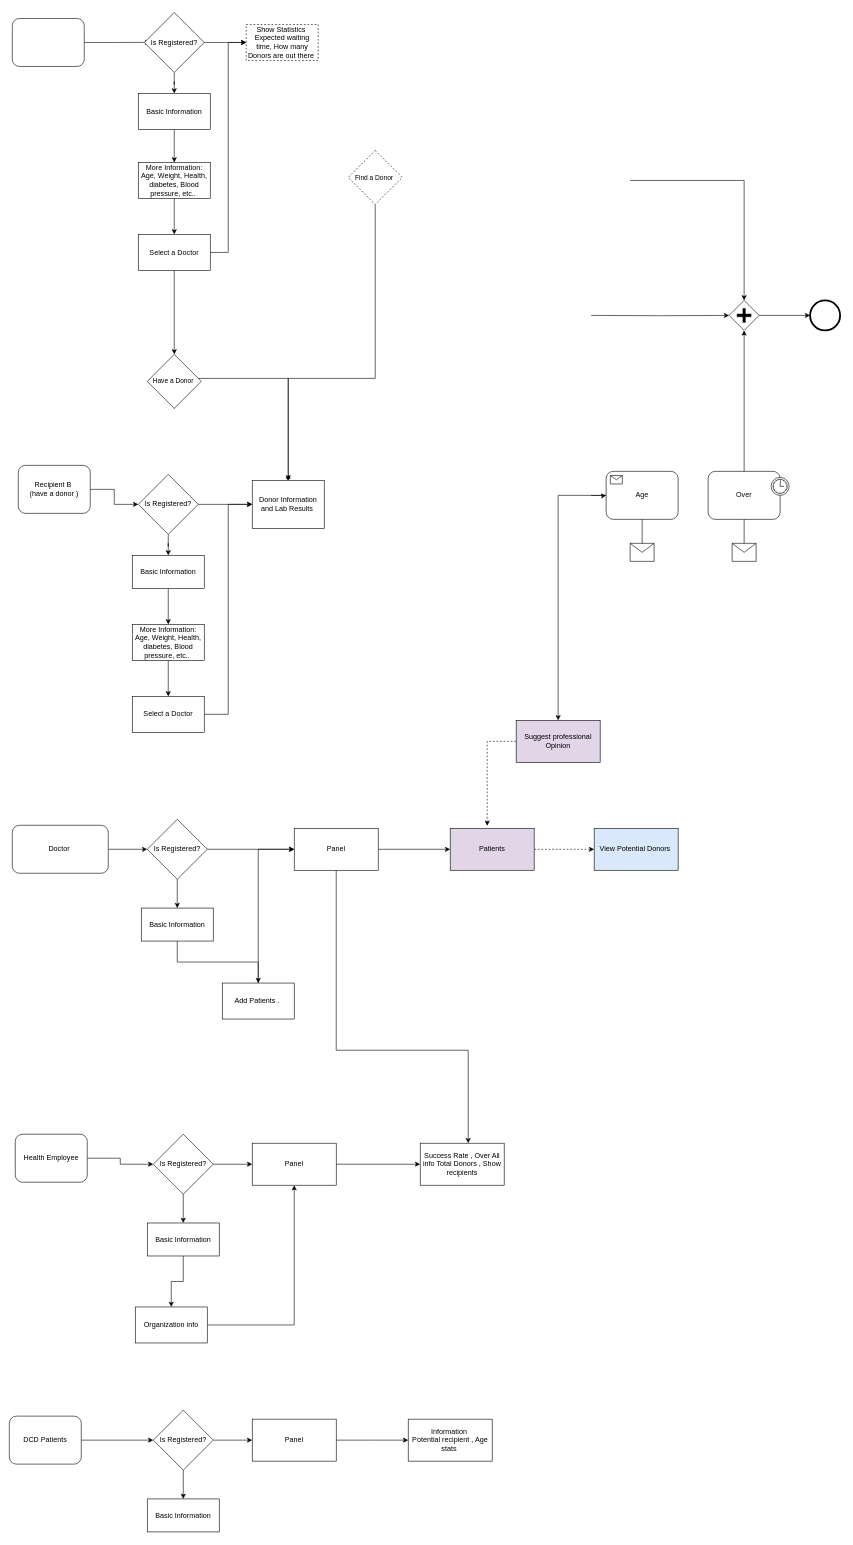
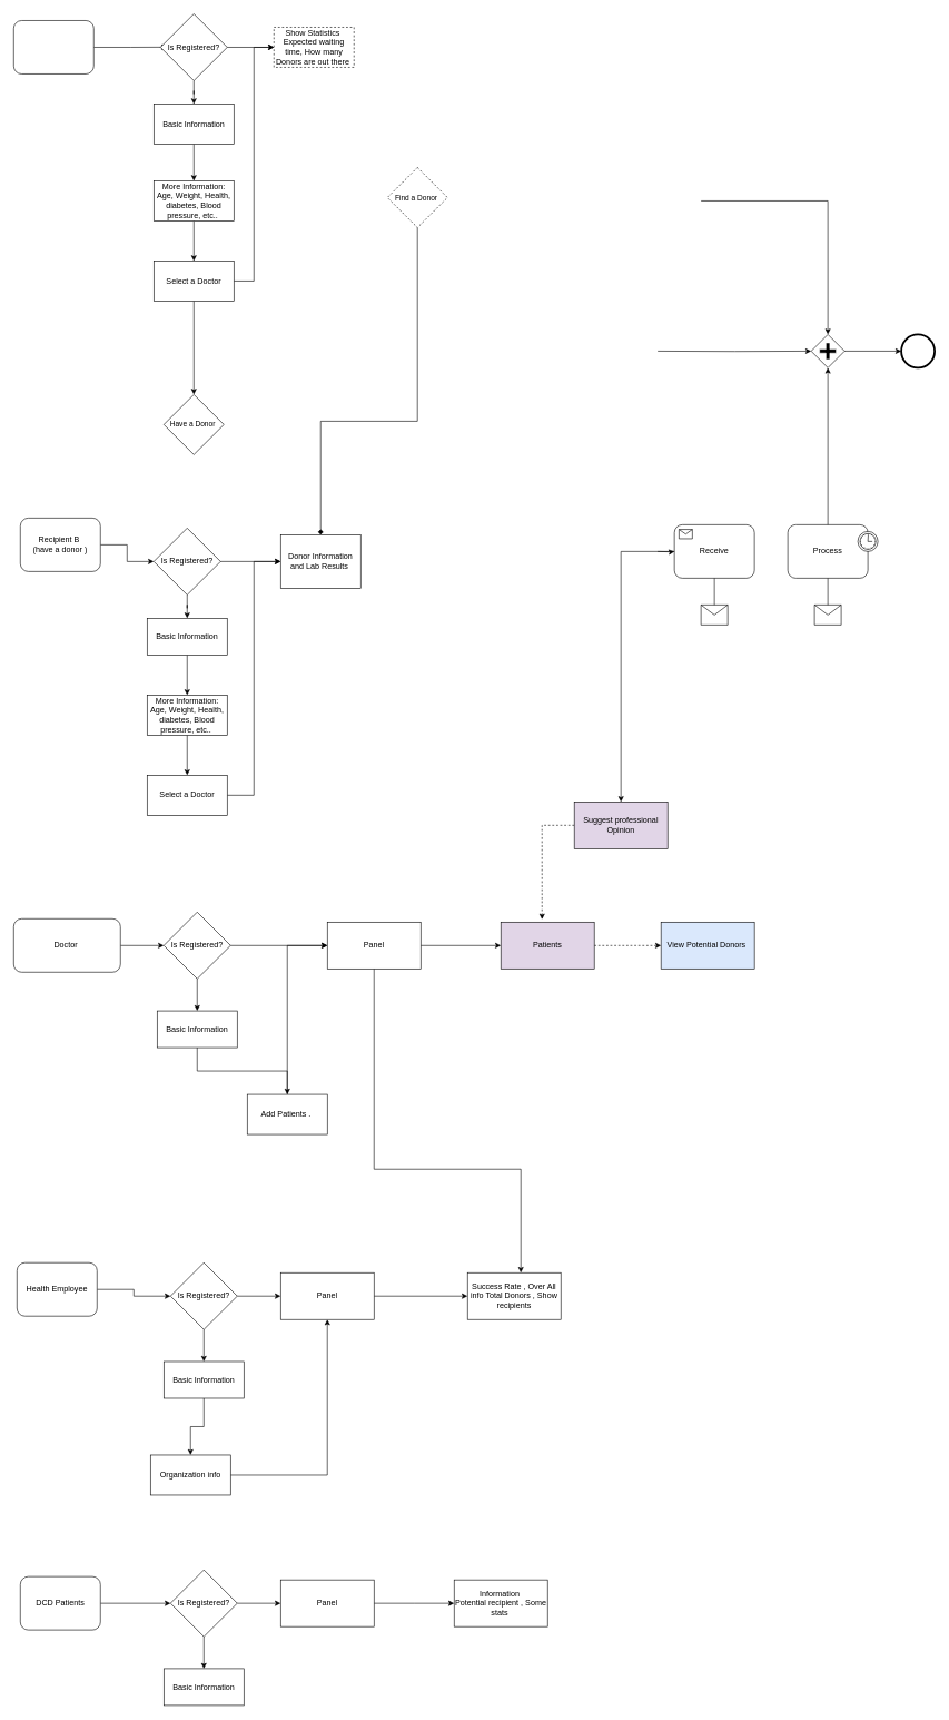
- <mxCell id="33" style="edgeStyle=orthogonalEdgeStyle;rounded=0;orthogonalLoop=1;jettySize=auto;html=1;exitX=0.5;exitY=1;exitDx=0;exitDy=0;entryX=0.5;entryY=0;entryDx=0;entryDy=0;" edge="1" parent="1" source="35" target="34"><mxGeometry relative="1" as="geometry"><mxPoint x="290" y="595" as="sourcePoint" /><Array as="points"><mxPoint x="290" y="630" /><mxPoint x="480" y="630" /></Array></mxGeometry></mxCell>
- <mxCell id="6" value="Age" style="html=1;whiteSpace=wrap;rounded=1;" parent="1" vertex="1"><mxGeometry x="1010" y="785" width="120" height="80" as="geometry" /></mxCell>
+ <mxCell id="6" value="Receive" style="html=1;whiteSpace=wrap;rounded=1;" parent="1" vertex="1"><mxGeometry x="1010" y="785" width="120" height="80" as="geometry" /></mxCell>
- <mxCell id="4" value="Over" style="html=1;whiteSpace=wrap;rounded=1;" parent="1" vertex="1"><mxGeometry x="1180" y="785" width="120" height="80" as="geometry" /></mxCell>
+ <mxCell id="4" value="Process" style="html=1;whiteSpace=wrap;rounded=1;" parent="1" vertex="1"><mxGeometry x="1180" y="785" width="120" height="80" as="geometry" /></mxCell>
- <mxCell id="77" value="DCD Patients" style="shape=ext;rounded=1;html=1;whiteSpace=wrap;" vertex="1" parent="1"><mxGeometry x="15" y="2360" width="120" height="80" as="geometry" /></mxCell>
+ <mxCell id="77" value="DCD Patients" style="shape=ext;rounded=1;html=1;whiteSpace=wrap;" vertex="1" parent="1"><mxGeometry x="30" y="2360" width="120" height="80" as="geometry" /></mxCell>
- <mxCell id="84" value="Information&amp;nbsp;&lt;br&gt;Potential recipient , Age stats&amp;nbsp;" style="shape=ext;rounded=1;html=1;whiteSpace=wrap;arcSize=0;" vertex="1" parent="1"><mxGeometry x="680" y="2365" width="140" height="70" as="geometry" /></mxCell>
+ <mxCell id="84" value="Information&amp;nbsp;&lt;br&gt;Potential recipient , Some stats&amp;nbsp;" style="shape=ext;rounded=1;html=1;whiteSpace=wrap;arcSize=0;" vertex="1" parent="1"><mxGeometry x="680" y="2365" width="140" height="70" as="geometry" /></mxCell>
